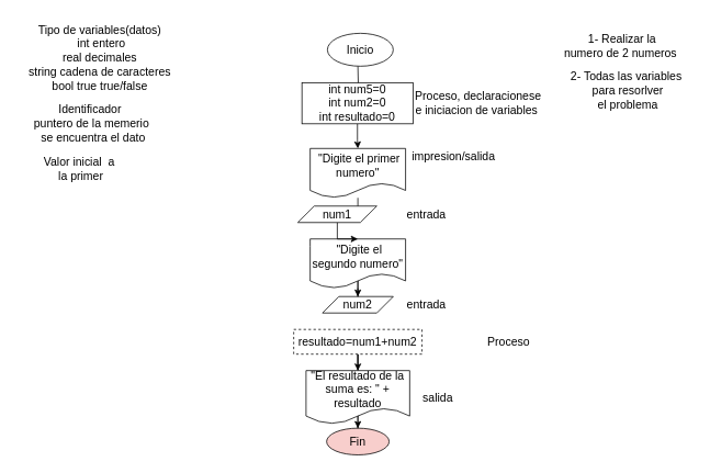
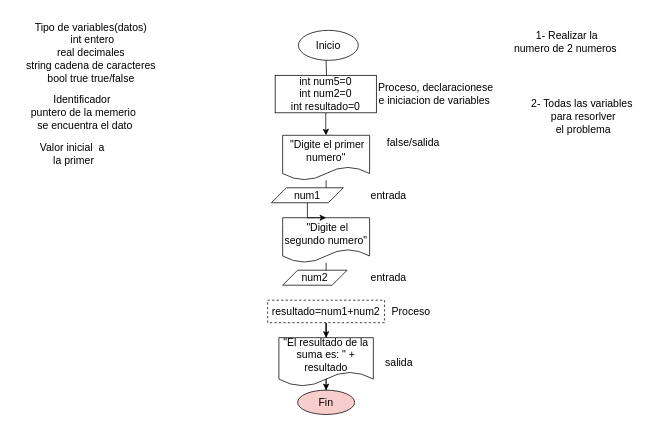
- <mxCell id="6" value="2- Todas las variables&lt;br&gt;&amp;nbsp;para resorlver&lt;br&gt;&amp;nbsp;el problema" style="text;html=1;align=center;verticalAlign=middle;resizable=0;points=[];autosize=1;strokeColor=none;fillColor=none;fontSize=14;" vertex="1" parent="1"><mxGeometry x="680" y="80" width="160" height="60" as="geometry" /></mxCell>
+ <mxCell id="6" value="2- Todas las variables&lt;br&gt;&amp;nbsp;para resorlver&lt;br&gt;&amp;nbsp;el problema" style="text;html=1;align=center;verticalAlign=middle;resizable=0;points=[];autosize=1;strokeColor=none;fillColor=none;fontSize=14;" vertex="1" parent="1"><mxGeometry x="695" y="125" width="160" height="60" as="geometry" /></mxCell>
- <mxCell id="24" value="impresion/salida" style="text;html=1;align=center;verticalAlign=middle;resizable=0;points=[];autosize=1;strokeColor=none;fillColor=none;fontSize=14;" vertex="1" parent="1"><mxGeometry x="490" y="175" width="120" height="30" as="geometry" /></mxCell>
+ <mxCell id="24" value="false/salida" style="text;html=1;align=center;verticalAlign=middle;resizable=0;points=[];autosize=1;strokeColor=none;fillColor=none;fontSize=14;" vertex="1" parent="1"><mxGeometry x="490" y="175" width="120" height="30" as="geometry" /></mxCell>
- <mxCell id="17" value="num2" style="shape=parallelogram;perimeter=parallelogramPerimeter;whiteSpace=wrap;html=1;fixedSize=1;fontSize=14;rounded=0;" vertex="1" parent="1"><mxGeometry x="391" y="360" width="86" height="20" as="geometry" /></mxCell>
+ <mxCell id="17" value="num2" style="shape=parallelogram;perimeter=parallelogramPerimeter;whiteSpace=wrap;html=1;fixedSize=1;fontSize=14;rounded=0;" vertex="1" parent="1"><mxGeometry x="376" y="360" width="86" height="20" as="geometry" /></mxCell>
- <mxCell id="27" value="Proceso" style="text;html=1;align=center;verticalAlign=middle;resizable=0;points=[];autosize=1;strokeColor=none;fillColor=none;fontSize=14;" vertex="1" parent="1"><mxGeometry x="582" y="400" width="70" height="30" as="geometry" /></mxCell>
+ <mxCell id="27" value="Proceso" style="text;html=1;align=center;verticalAlign=middle;resizable=0;points=[];autosize=1;strokeColor=none;fillColor=none;fontSize=14;" vertex="1" parent="1"><mxGeometry x="512" y="400" width="70" height="30" as="geometry" /></mxCell>
